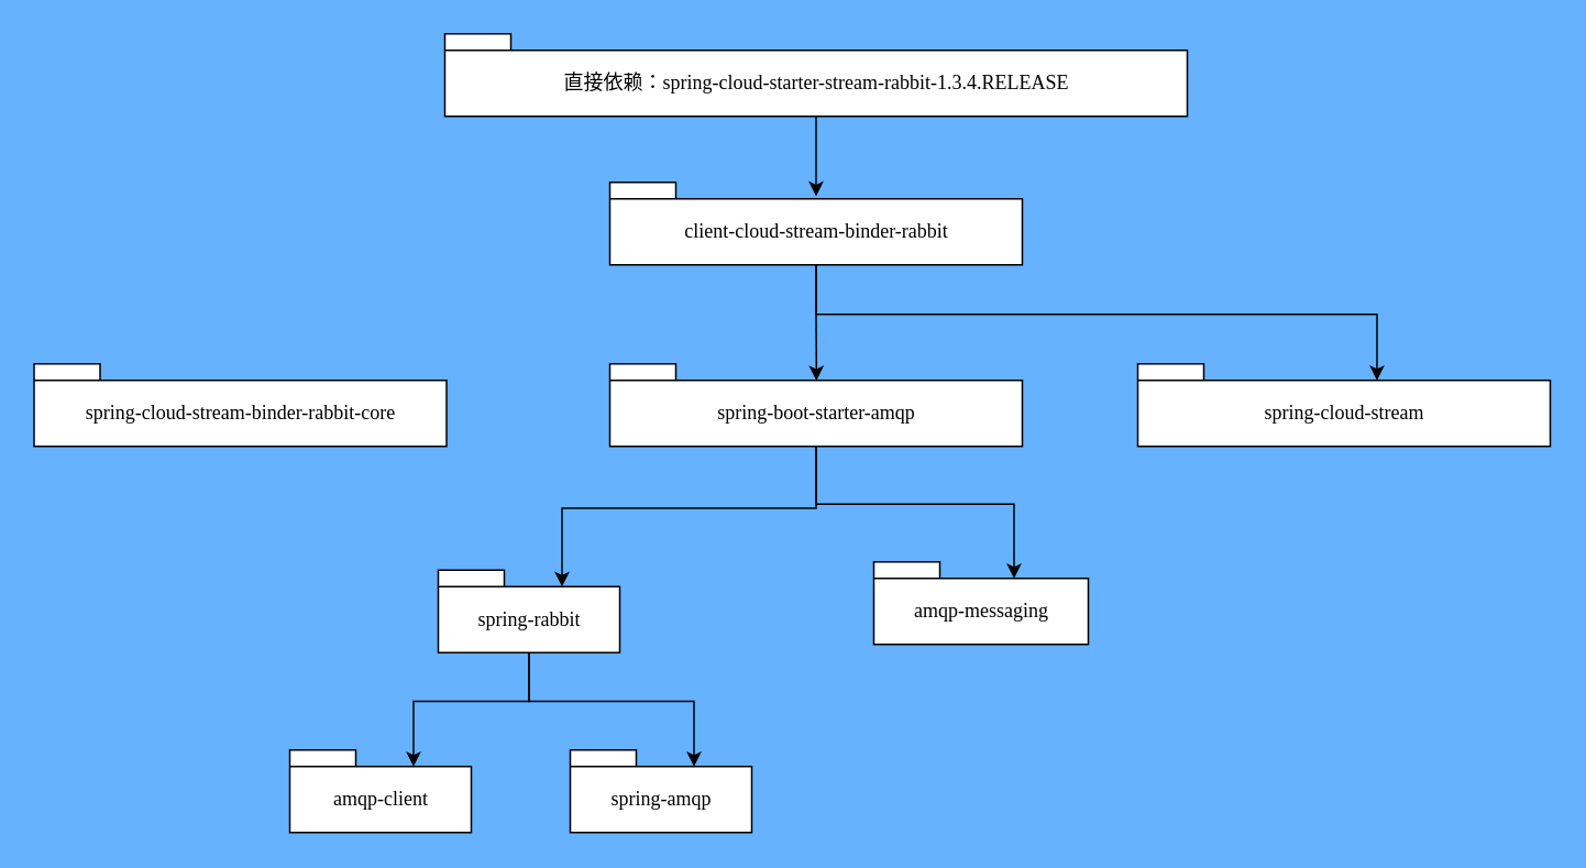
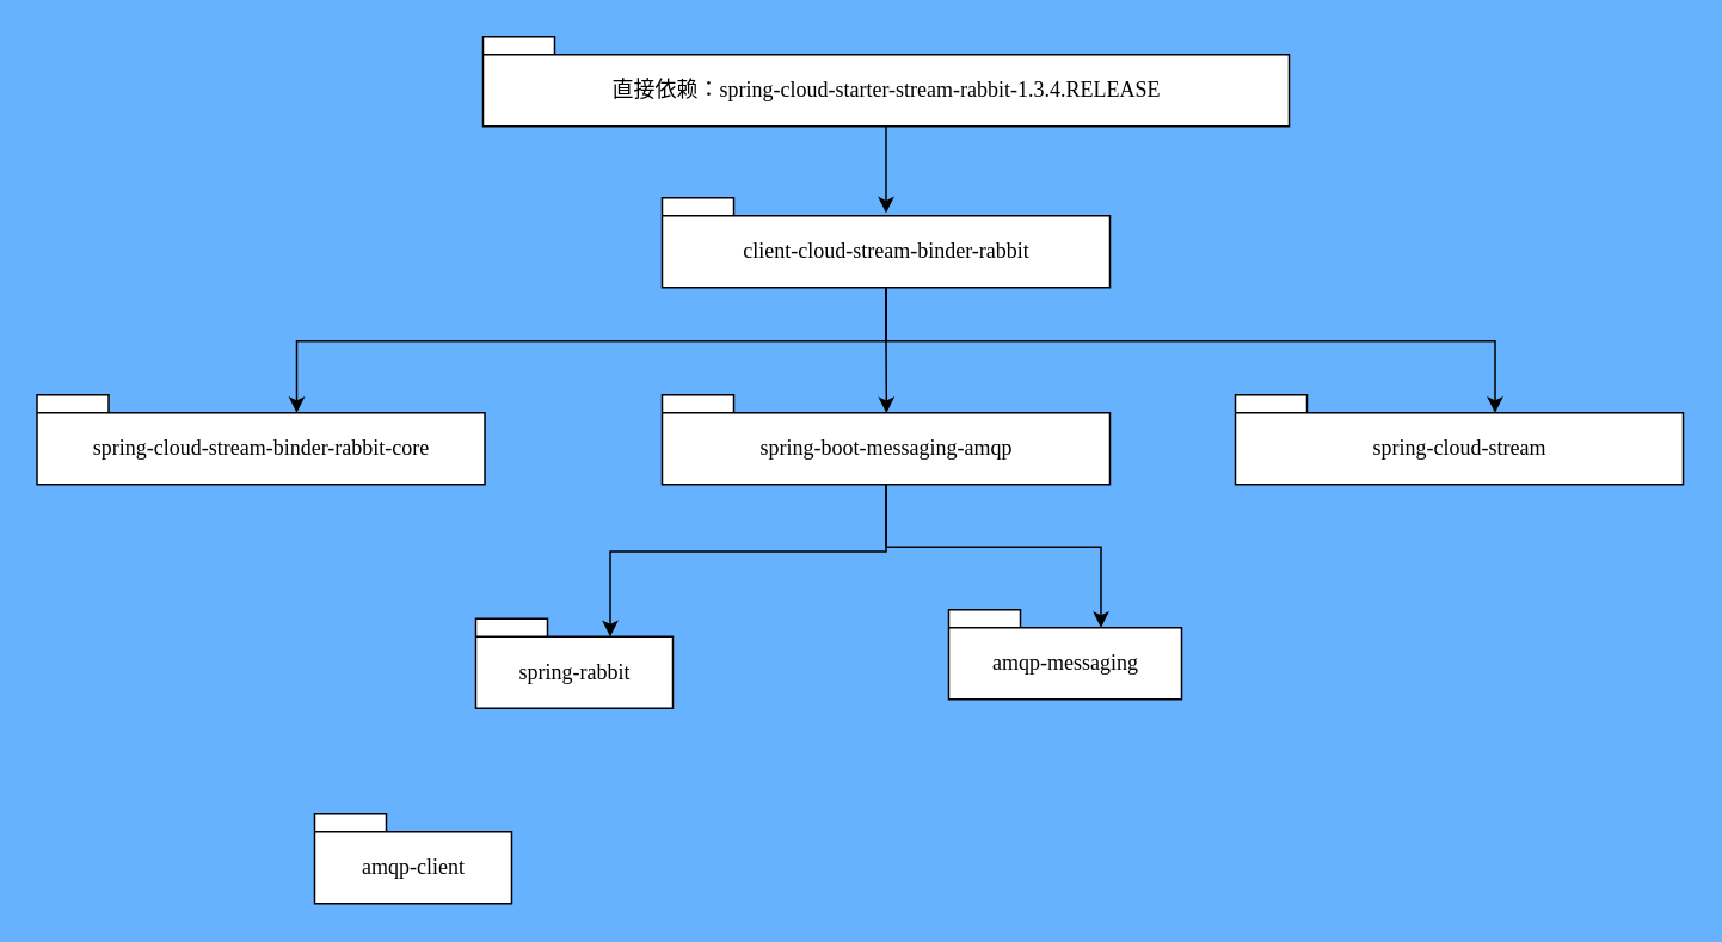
+ <mxCell id="4" style="edgeStyle=orthogonalEdgeStyle;rounded=0;orthogonalLoop=1;jettySize=auto;html=1;entryX=0;entryY=0;entryDx=145;entryDy=10;entryPerimeter=0;fontFamily=Comic Sans MS;exitX=0.5;exitY=1;exitDx=0;exitDy=0;exitPerimeter=0;" edge="1" parent="1" source="7" target="8"><mxGeometry relative="1" as="geometry" /></mxCell>
- <mxCell id="11" value="&lt;font face=&quot;Comic Sans MS&quot; style=&quot;font-weight: normal;&quot;&gt;spring-boot-starter-amqp&lt;/font&gt;" style="shape=folder;fontStyle=1;spacingTop=10;tabWidth=40;tabHeight=10;tabPosition=left;html=1;" vertex="1" parent="1"><mxGeometry x="369" y="220" width="250" height="50" as="geometry" /></mxCell>
+ <mxCell id="11" value="&lt;font face=&quot;Comic Sans MS&quot; style=&quot;font-weight: normal;&quot;&gt;spring-boot-messaging-amqp&lt;/font&gt;" style="shape=folder;fontStyle=1;spacingTop=10;tabWidth=40;tabHeight=10;tabPosition=left;html=1;" vertex="1" parent="1"><mxGeometry x="369" y="220" width="250" height="50" as="geometry" /></mxCell>
- <mxCell id="12" style="edgeStyle=orthogonalEdgeStyle;rounded=0;orthogonalLoop=1;jettySize=auto;html=1;entryX=0;entryY=0;entryDx=75;entryDy=10;entryPerimeter=0;fontFamily=Comic Sans MS;" edge="1" parent="1" source="14" target="16"><mxGeometry relative="1" as="geometry" /></mxCell>
- <mxCell id="13" style="edgeStyle=orthogonalEdgeStyle;rounded=0;orthogonalLoop=1;jettySize=auto;html=1;entryX=0;entryY=0;entryDx=75;entryDy=10;entryPerimeter=0;fontFamily=Comic Sans MS;" edge="1" parent="1" source="14" target="17"><mxGeometry relative="1" as="geometry" /></mxCell>
- <mxCell id="17" value="&lt;font face=&quot;Comic Sans MS&quot; style=&quot;font-weight: normal;&quot;&gt;spring-amqp&lt;/font&gt;" style="shape=folder;fontStyle=1;spacingTop=10;tabWidth=40;tabHeight=10;tabPosition=left;html=1;" vertex="1" parent="1"><mxGeometry x="345" y="454" width="110" height="50" as="geometry" /></mxCell>
